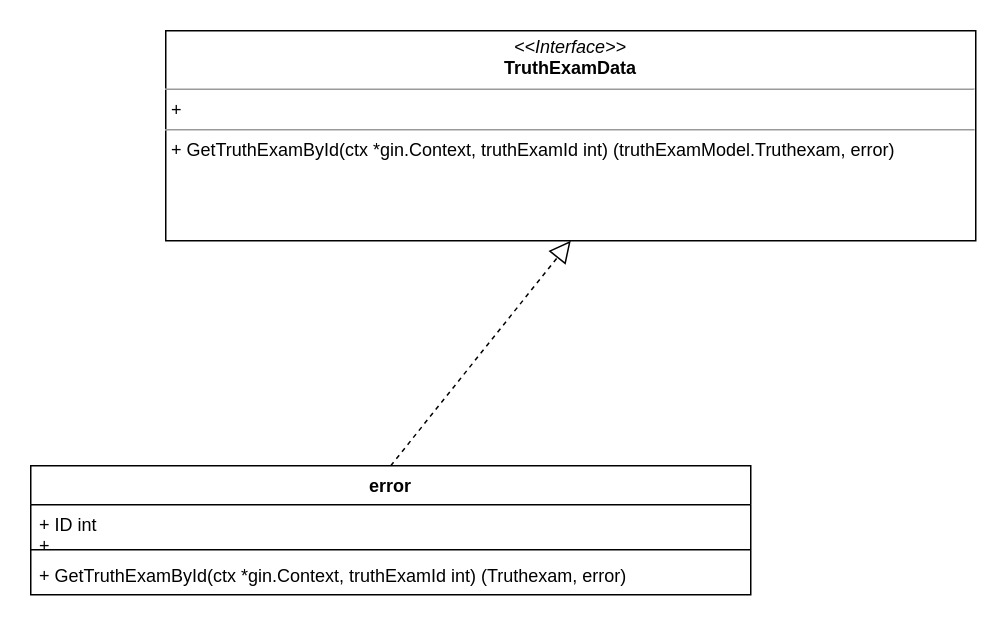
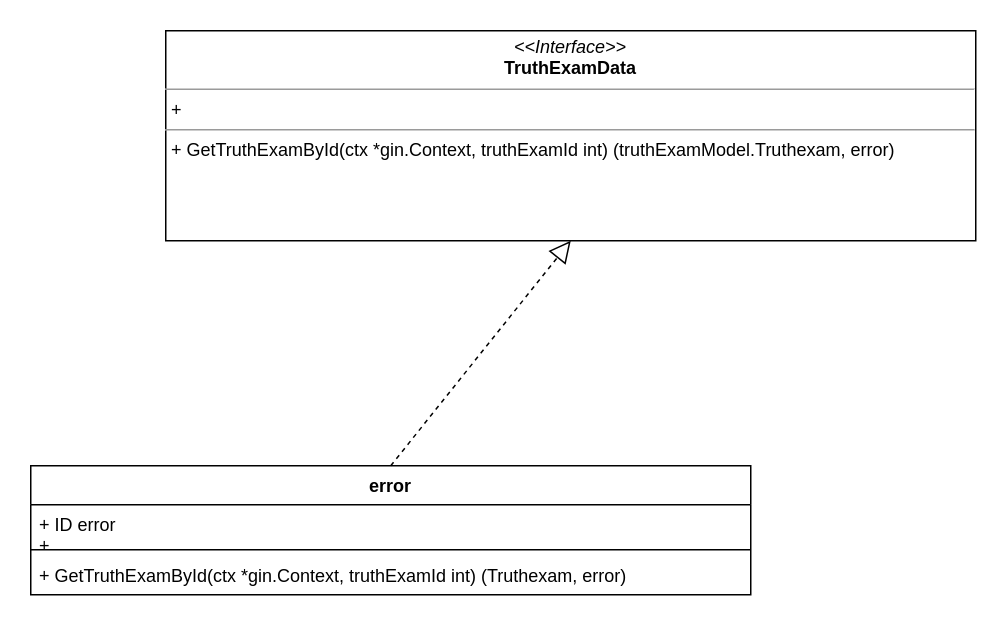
- <mxCell id="4" value="+ ID int &#10;+" style="text;strokeColor=none;fillColor=none;align=left;verticalAlign=top;spacingLeft=4;spacingRight=4;overflow=hidden;rotatable=0;points=[[0,0.5],[1,0.5]];portConstraint=eastwest;" vertex="1" parent="3"><mxGeometry y="26" width="480" height="26" as="geometry" /></mxCell>
+ <mxCell id="4" value="+ ID error &#10;+" style="text;strokeColor=none;fillColor=none;align=left;verticalAlign=top;spacingLeft=4;spacingRight=4;overflow=hidden;rotatable=0;points=[[0,0.5],[1,0.5]];portConstraint=eastwest;" vertex="1" parent="3"><mxGeometry y="26" width="480" height="26" as="geometry" /></mxCell>
